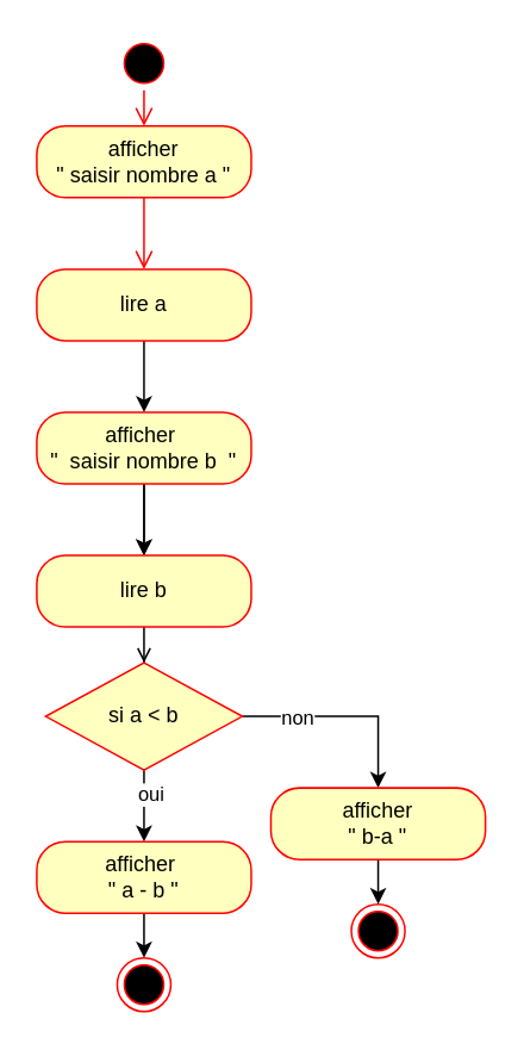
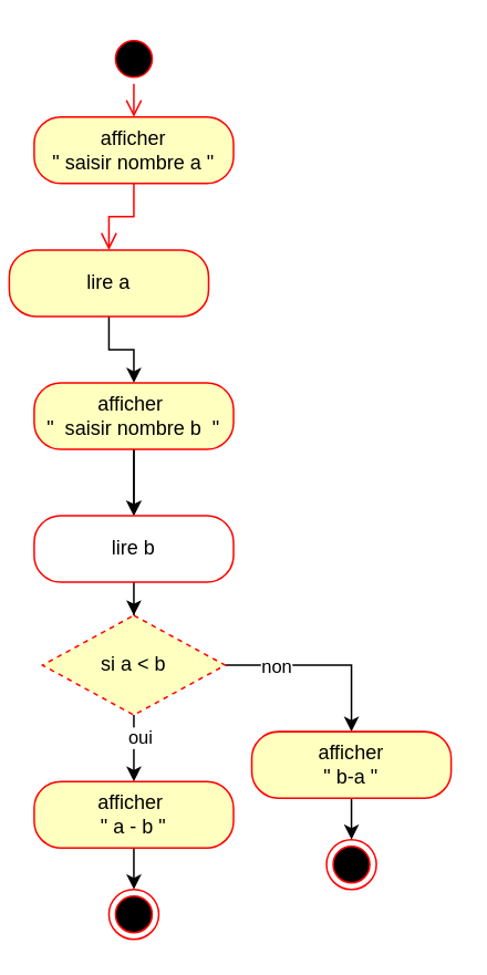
- <mxCell id="7" value="lire a" style="rounded=1;whiteSpace=wrap;html=1;arcSize=40;fontColor=#000000;fillColor=#ffffc0;strokeColor=#ff0000;" vertex="1" parent="1"><mxGeometry x="20" y="150" width="120" height="40" as="geometry" /></mxCell>
+ <mxCell id="7" value="lire a" style="rounded=1;whiteSpace=wrap;html=1;arcSize=40;fontColor=#000000;fillColor=#ffffc0;strokeColor=#ff0000;" vertex="1" parent="1"><mxGeometry x="5" y="150" width="120" height="40" as="geometry" /></mxCell>
- <mxCell id="12" value="lire b&lt;br&gt;" style="whiteSpace=wrap;html=1;fillColor=#ffffc0;strokeColor=#ff0000;fontColor=#000000;rounded=1;arcSize=40;" vertex="1" parent="1"><mxGeometry x="20" y="310" width="120" height="40" as="geometry" /></mxCell>
+ <mxCell id="12" value="lire b&lt;br&gt;" style="whiteSpace=wrap;html=1;fillColor=#ffffff;strokeColor=#ff0000;fontColor=#000000;rounded=1;arcSize=40;" vertex="1" parent="1"><mxGeometry x="20" y="310" width="120" height="40" as="geometry" /></mxCell>
- <mxCell id="11" style="edgeStyle=orthogonalEdgeStyle;rounded=0;orthogonalLoop=1;jettySize=auto;html=1;exitX=0.5;exitY=1;exitDx=0;exitDy=0;endArrow=open;" edge="1" parent="1" source="12" target="17"><mxGeometry relative="1" as="geometry"><mxPoint x="80" y="390" as="targetPoint" /></mxGeometry></mxCell>
+ <mxCell id="11" style="edgeStyle=orthogonalEdgeStyle;rounded=0;orthogonalLoop=1;jettySize=auto;html=1;exitX=0.5;exitY=1;exitDx=0;exitDy=0;" edge="1" parent="1" source="12" target="17"><mxGeometry relative="1" as="geometry"><mxPoint x="80" y="390" as="targetPoint" /></mxGeometry></mxCell>
- <mxCell id="17" value="si a &amp;lt; b" style="rhombus;whiteSpace=wrap;html=1;fontColor=#000000;fillColor=#ffffc0;strokeColor=#ff0000;" vertex="1" parent="1"><mxGeometry x="25" y="370" width="110" height="60" as="geometry" /></mxCell>
+ <mxCell id="17" value="si a &amp;lt; b" style="rhombus;whiteSpace=wrap;html=1;fontColor=#000000;fillColor=#ffffc0;strokeColor=#ff0000;dashed=1;" vertex="1" parent="1"><mxGeometry x="25" y="370" width="110" height="60" as="geometry" /></mxCell>
